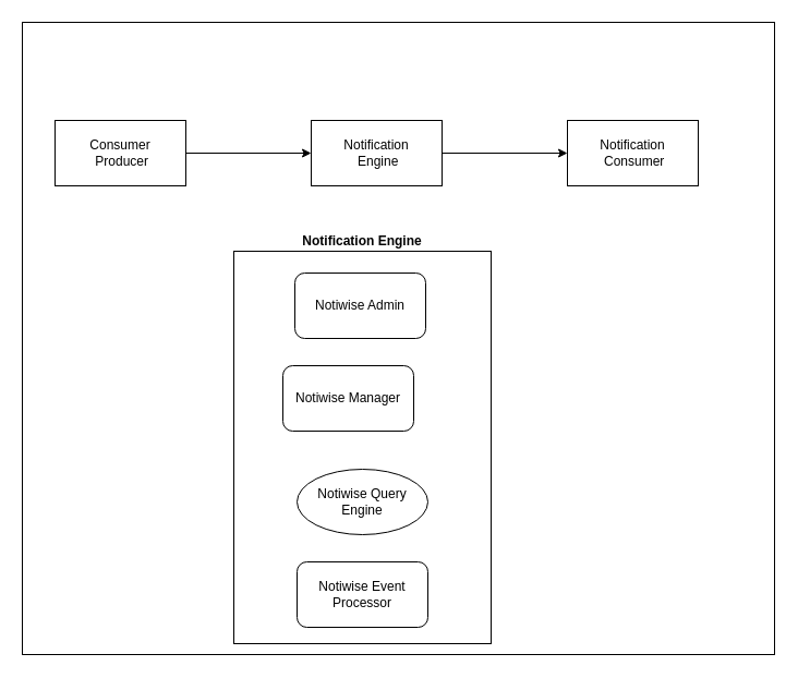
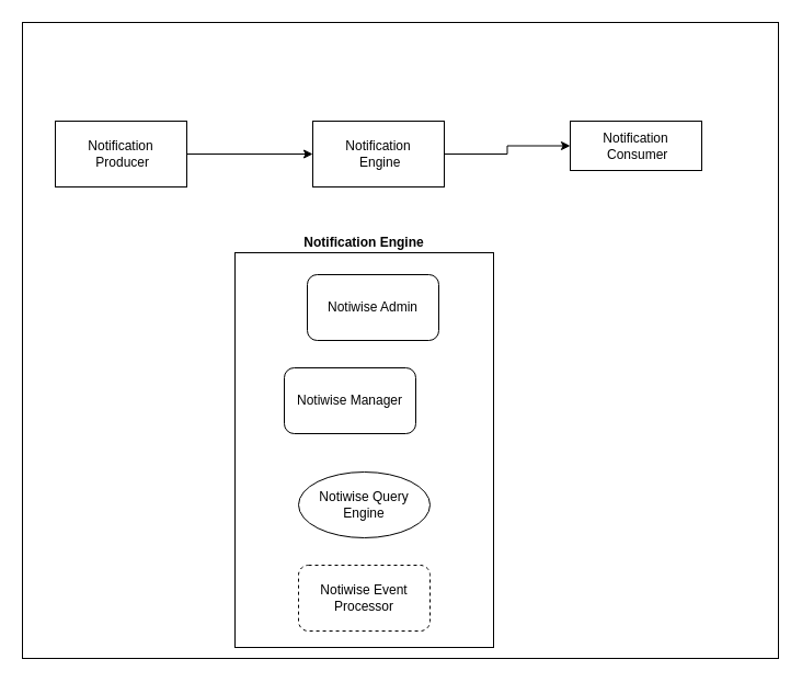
- <mxCell id="4" value="Consumer&lt;div&gt;&amp;nbsp;Producer&lt;/div&gt;" style="rounded=0;whiteSpace=wrap;html=1;" parent="1" vertex="1"><mxGeometry x="50" y="110" width="120" height="60" as="geometry" /></mxCell>
+ <mxCell id="4" value="Notification&lt;div&gt;&amp;nbsp;Producer&lt;/div&gt;" style="rounded=0;whiteSpace=wrap;html=1;" parent="1" vertex="1"><mxGeometry x="50" y="110" width="120" height="60" as="geometry" /></mxCell>
- <mxCell id="5" value="Notification&lt;div&gt;&amp;nbsp;Consumer&lt;/div&gt;" style="rounded=0;whiteSpace=wrap;html=1;" parent="1" vertex="1"><mxGeometry x="520" y="110" width="120" height="60" as="geometry" /></mxCell>
+ <mxCell id="5" value="Notification&lt;div&gt;&amp;nbsp;Consumer&lt;/div&gt;" style="rounded=0;whiteSpace=wrap;html=1;" parent="1" vertex="1"><mxGeometry x="520" y="110" width="120" height="45" as="geometry" /></mxCell>
- <mxCell id="9" value="Notiwise Admin" style="rounded=1;whiteSpace=wrap;html=1;" parent="1" vertex="1"><mxGeometry x="270" y="250" width="120" height="60" as="geometry" /></mxCell>
+ <mxCell id="9" value="Notiwise Admin" style="rounded=1;whiteSpace=wrap;html=1;" parent="1" vertex="1"><mxGeometry x="280" y="250" width="120" height="60" as="geometry" /></mxCell>
- <mxCell id="12" value="Notiwise Event Processor" style="rounded=1;whiteSpace=wrap;html=1;" vertex="1" parent="1"><mxGeometry x="272" y="515" width="120" height="60" as="geometry" /></mxCell>
+ <mxCell id="12" value="Notiwise Event Processor" style="rounded=1;whiteSpace=wrap;html=1;dashed=1;" vertex="1" parent="1"><mxGeometry x="272" y="515" width="120" height="60" as="geometry" /></mxCell>
